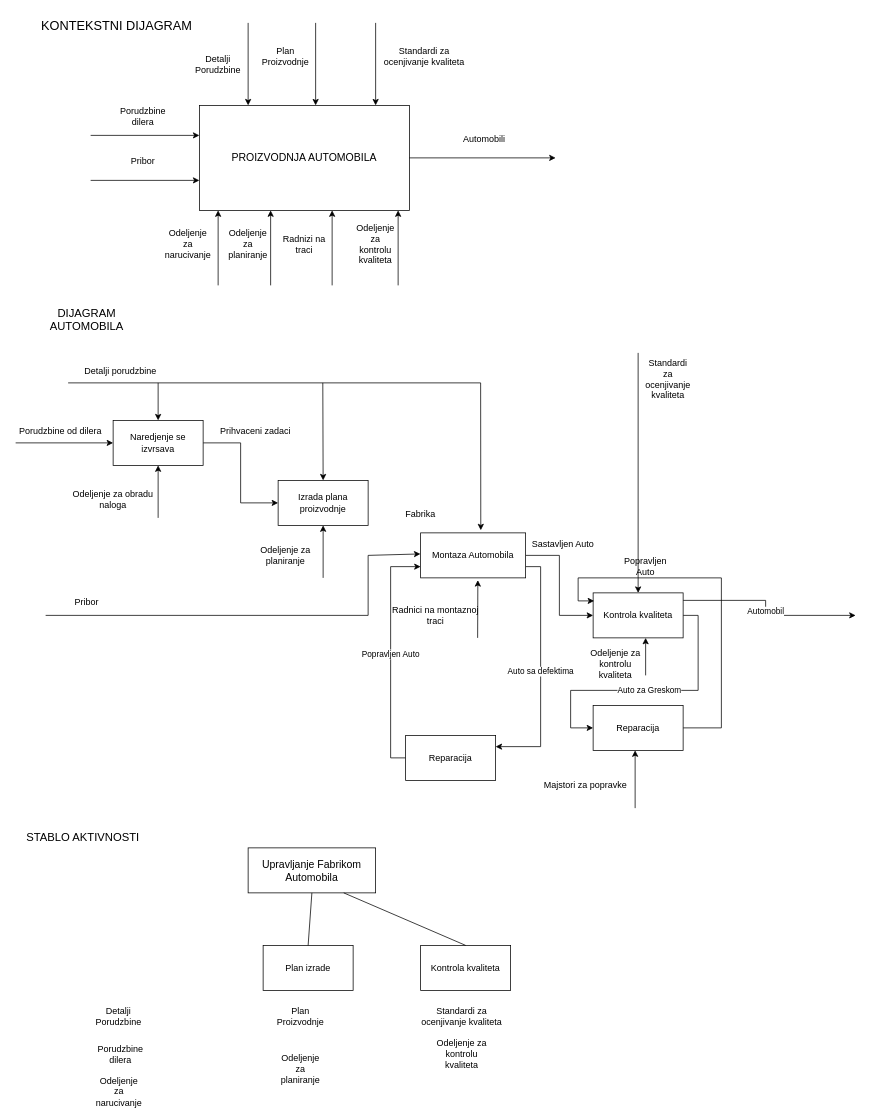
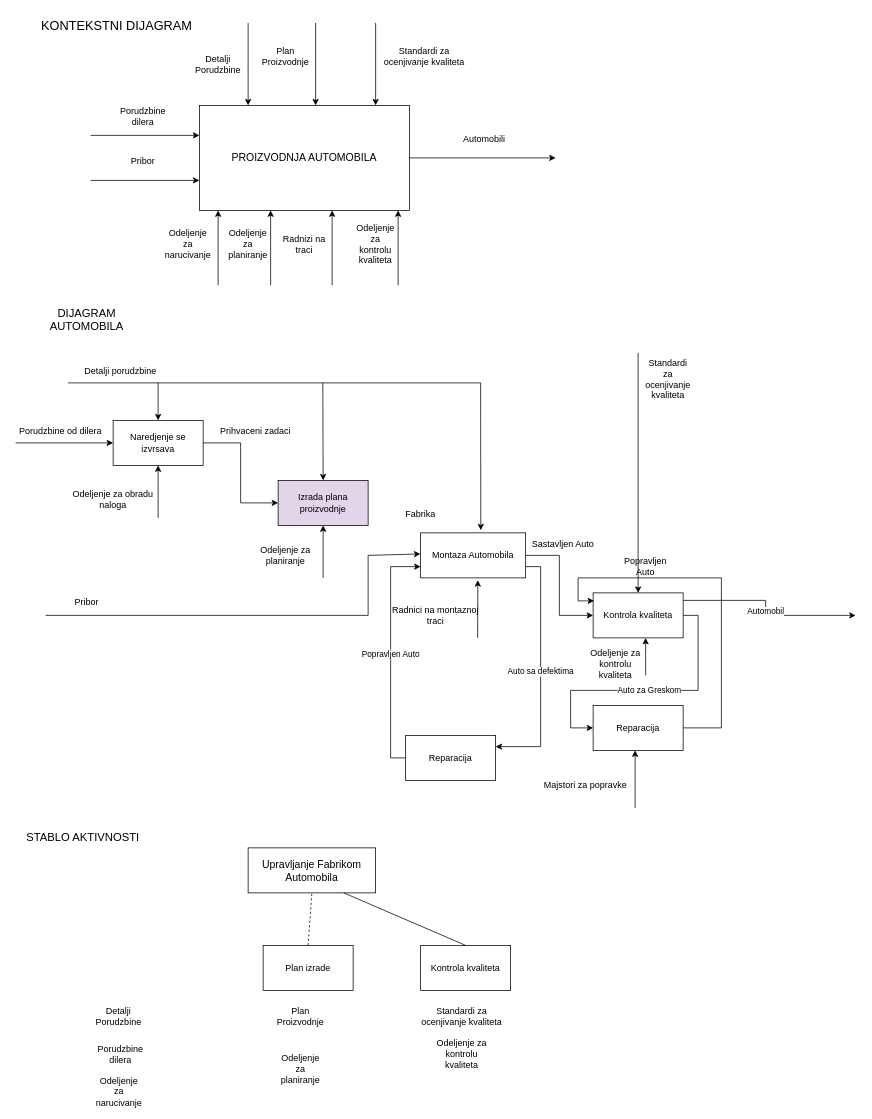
- <mxCell id="28" value="Izrada plana proizvodnje" style="rounded=0;whiteSpace=wrap;html=1;" vertex="1" parent="1"><mxGeometry x="370" y="640" width="120" height="60" as="geometry" /></mxCell>
+ <mxCell id="28" value="Izrada plana proizvodnje" style="rounded=0;whiteSpace=wrap;html=1;fillColor=#e1d5e7;" vertex="1" parent="1"><mxGeometry x="370" y="640" width="120" height="60" as="geometry" /></mxCell>
- <mxCell id="75" value="" style="endArrow=none;html=1;rounded=0;entryX=0.5;entryY=1;entryDx=0;entryDy=0;exitX=0.5;exitY=0;exitDx=0;exitDy=0;" edge="1" parent="1" source="66" target="65"><mxGeometry width="50" height="50" relative="1" as="geometry"><mxPoint x="580" y="1340" as="sourcePoint" /><mxPoint x="630" y="1290" as="targetPoint" /></mxGeometry></mxCell>
+ <mxCell id="75" value="" style="endArrow=none;html=1;rounded=0;entryX=0.5;entryY=1;entryDx=0;entryDy=0;exitX=0.5;exitY=0;exitDx=0;exitDy=0;dashed=1;" edge="1" parent="1" source="66" target="65"><mxGeometry width="50" height="50" relative="1" as="geometry"><mxPoint x="580" y="1340" as="sourcePoint" /><mxPoint x="630" y="1290" as="targetPoint" /></mxGeometry></mxCell>
